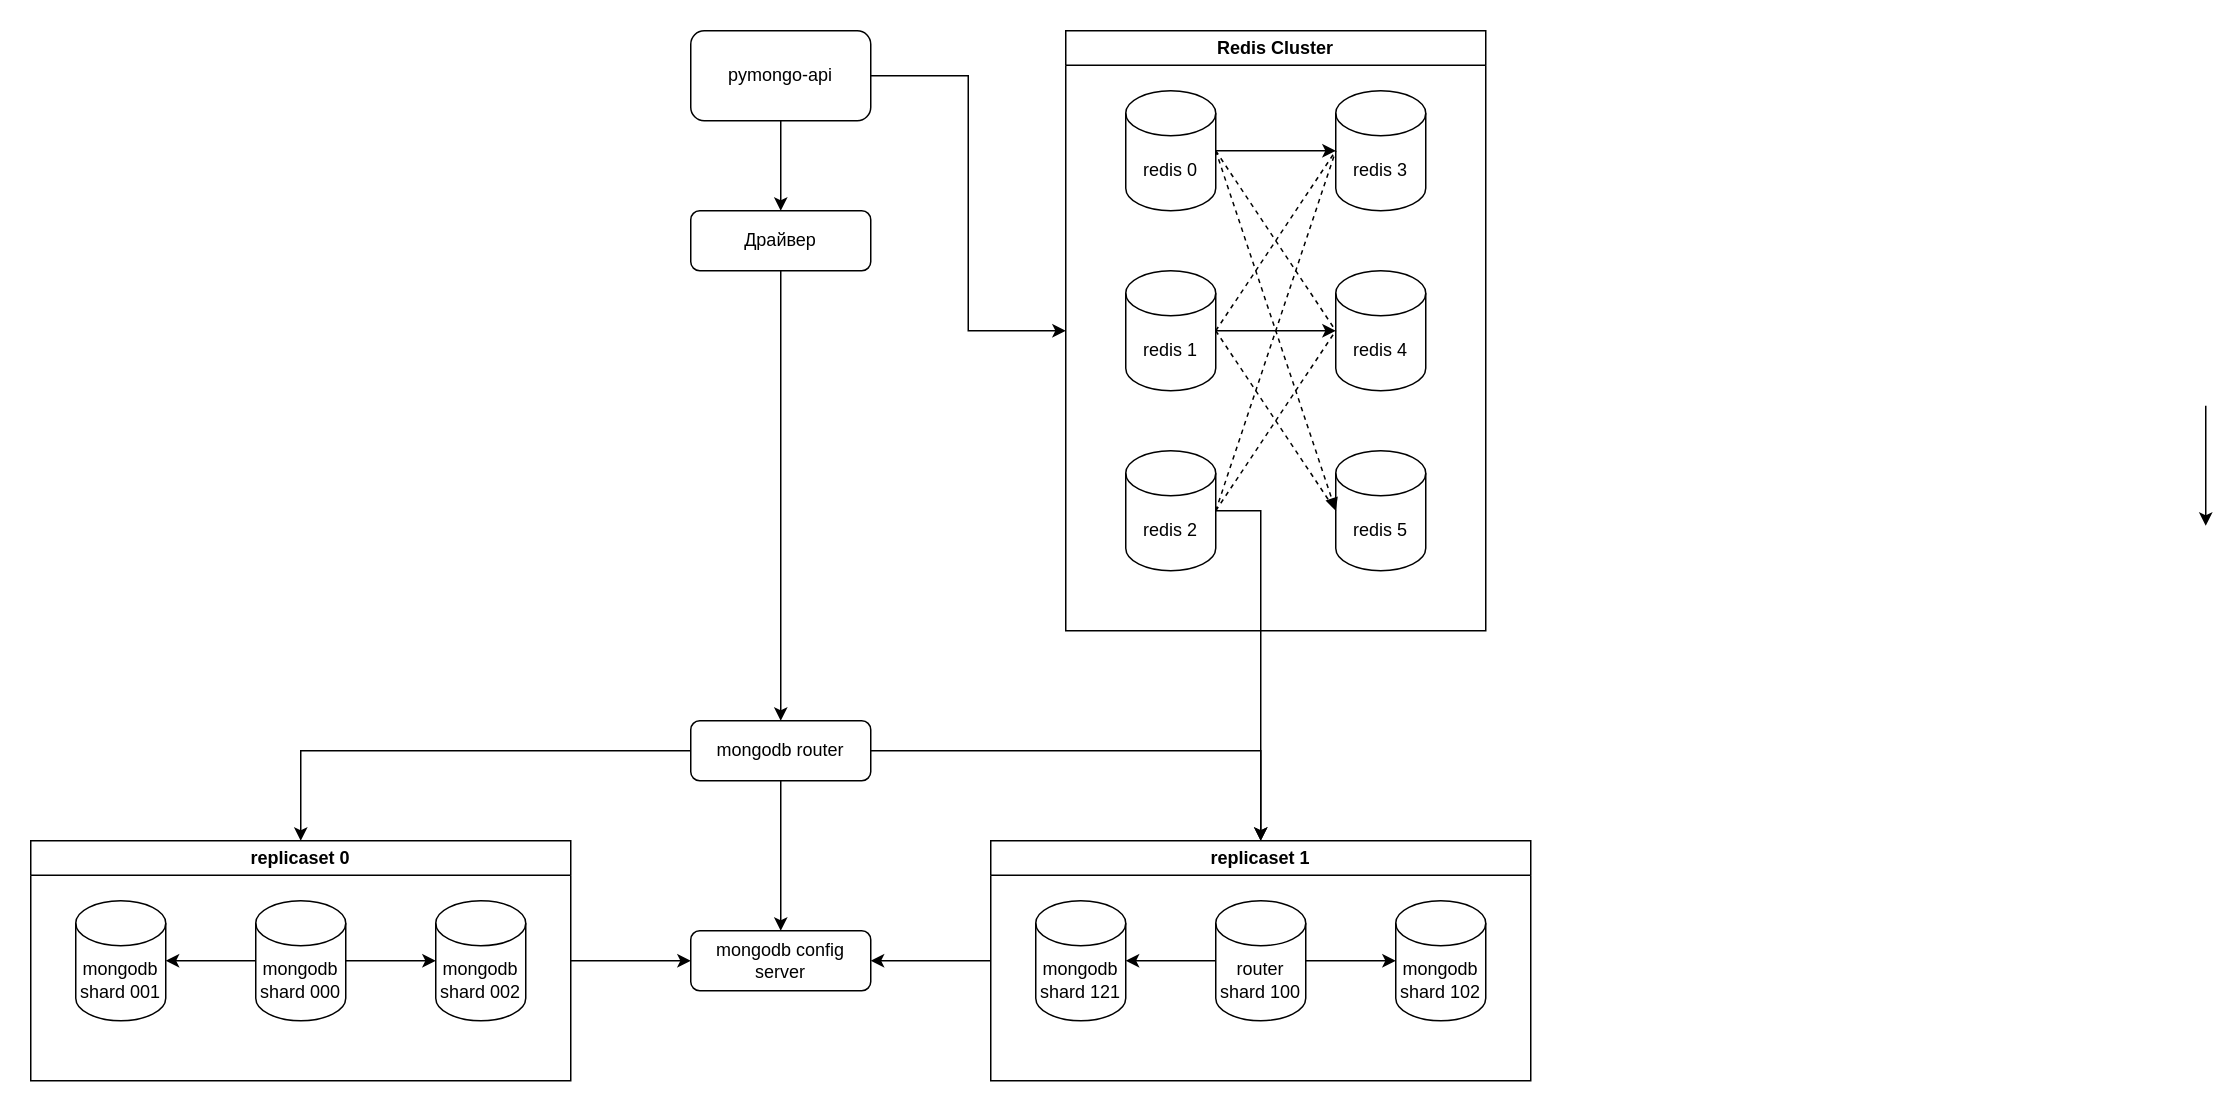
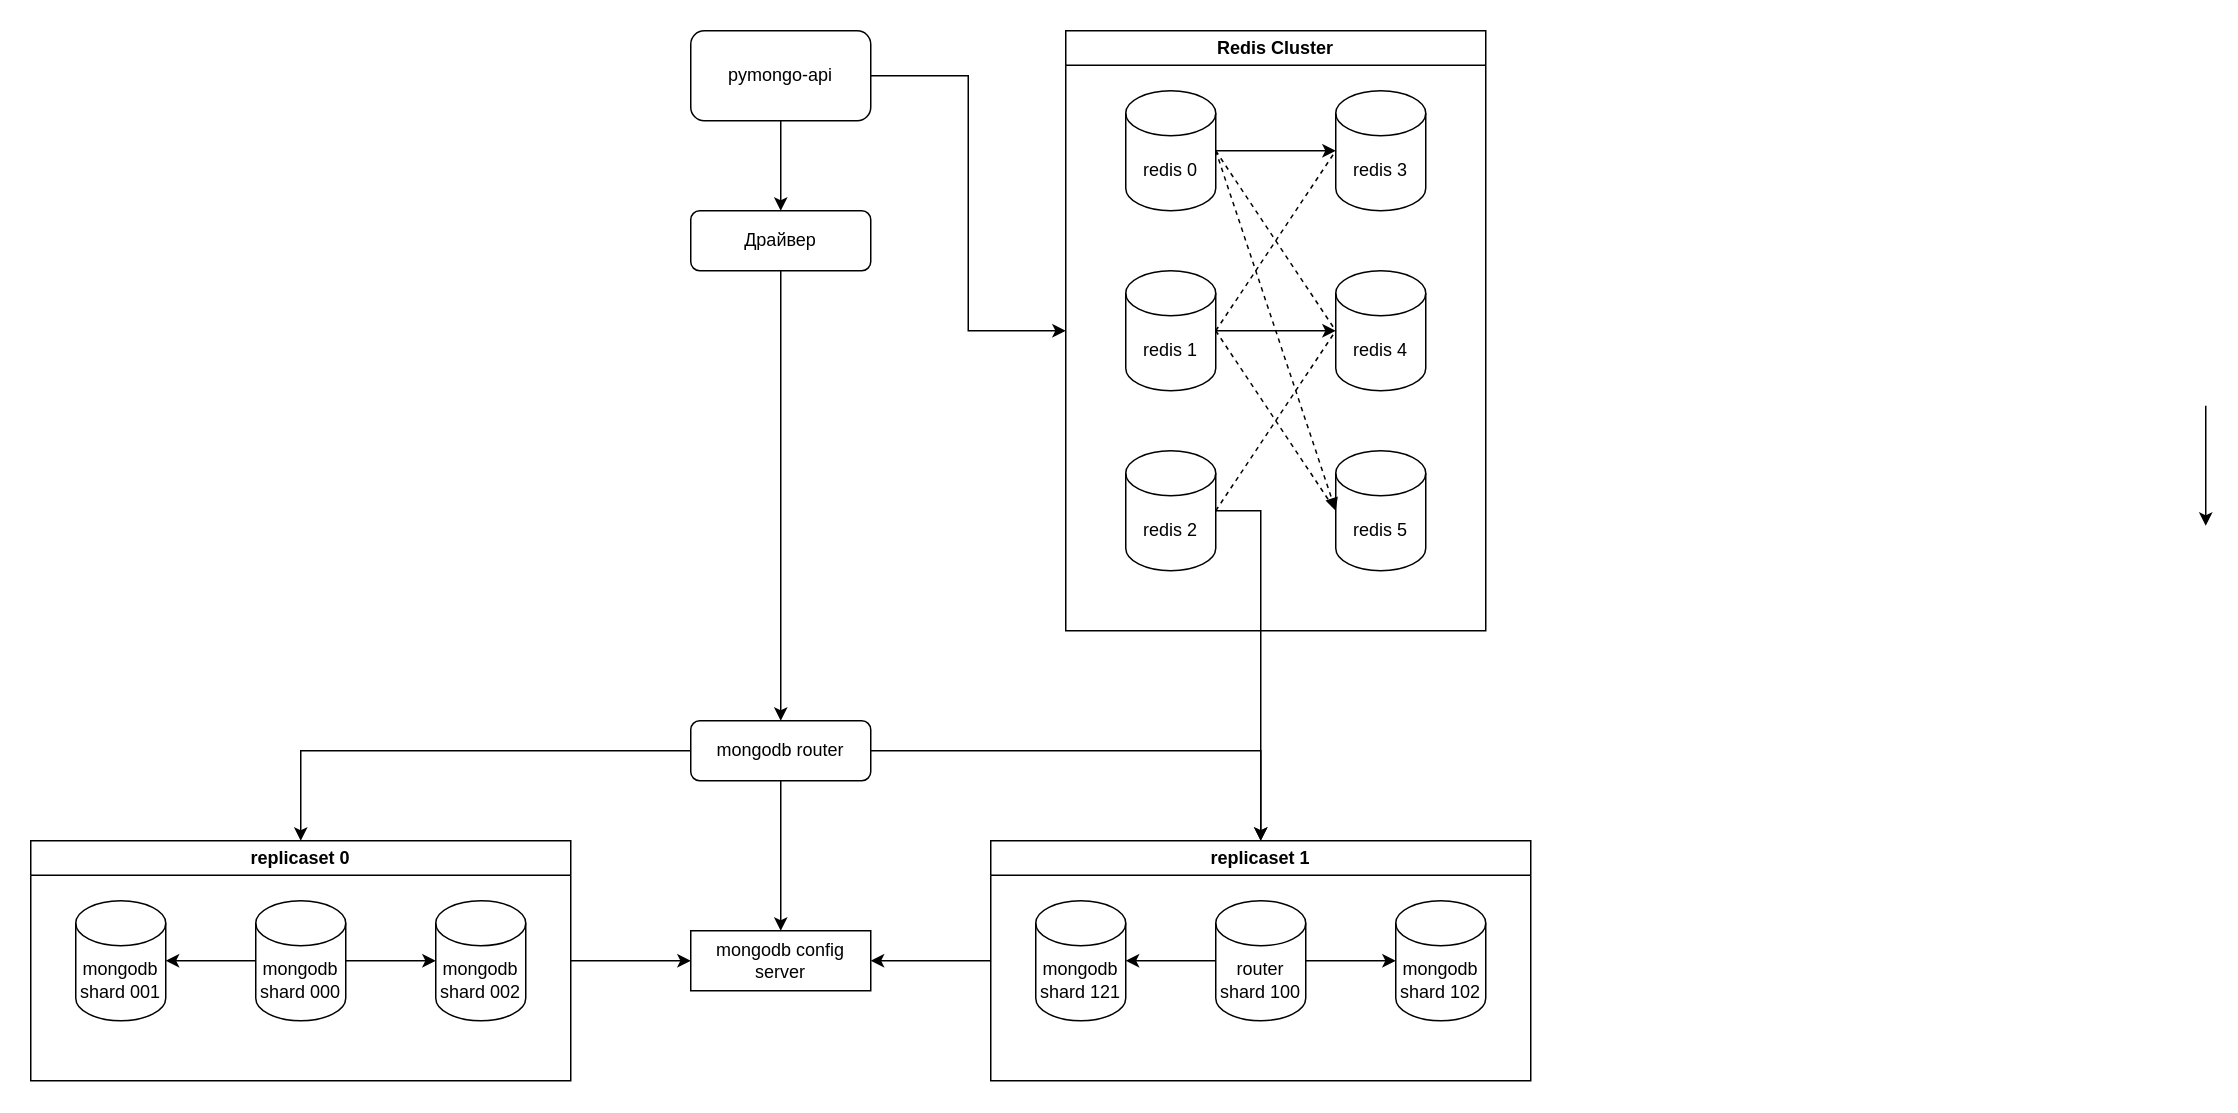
- <mxCell id="43" value="" style="endArrow=none;dashed=1;html=1;rounded=0;entryX=0;entryY=0.5;entryDx=0;entryDy=0;entryPerimeter=0;exitX=1;exitY=0.5;exitDx=0;exitDy=0;exitPerimeter=0;" edge="1" parent="27" source="28" target="33"><mxGeometry width="50" height="50" relative="1" as="geometry"><mxPoint x="120" y="100" as="sourcePoint" /><mxPoint x="200" y="220" as="targetPoint" /></mxGeometry></mxCell>
- <mxCell id="15" value="mongodb config server" style="rounded=1;whiteSpace=wrap;html=1;" parent="1" vertex="1"><mxGeometry x="460" y="620" width="120" height="40" as="geometry" /></mxCell>
+ <mxCell id="15" value="mongodb config server" style="whiteSpace=wrap;html=1;rounded=0;" parent="1" vertex="1"><mxGeometry x="460" y="620" width="120" height="40" as="geometry" /></mxCell>
